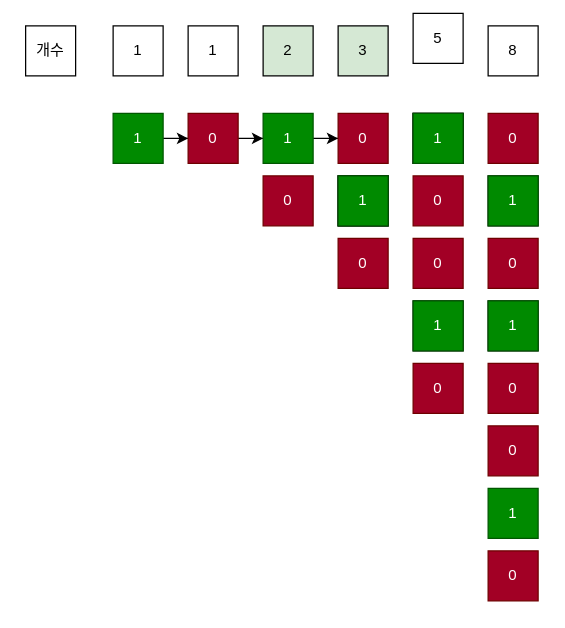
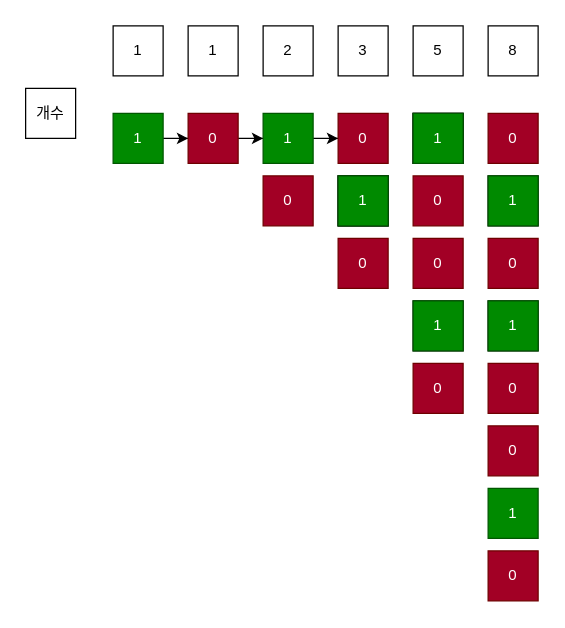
- <mxCell id="22" value="5" style="rounded=0;whiteSpace=wrap;html=1;" vertex="1" parent="1"><mxGeometry x="330" y="10" width="40" height="40" as="geometry" /></mxCell>
+ <mxCell id="22" value="5" style="rounded=0;whiteSpace=wrap;html=1;" vertex="1" parent="1"><mxGeometry x="330" y="20" width="40" height="40" as="geometry" /></mxCell>
- <mxCell id="15" value="개수" style="rounded=0;whiteSpace=wrap;html=1;" vertex="1" parent="1"><mxGeometry x="20" y="20" width="40" height="40" as="geometry" /></mxCell>
+ <mxCell id="15" value="개수" style="rounded=0;whiteSpace=wrap;html=1;" vertex="1" parent="1"><mxGeometry x="20" y="70" width="40" height="40" as="geometry" /></mxCell>
- <mxCell id="4" value="2" style="rounded=0;whiteSpace=wrap;html=1;fillColor=#d5e8d4;" vertex="1" parent="1"><mxGeometry x="210" y="20" width="40" height="40" as="geometry" /></mxCell>
+ <mxCell id="4" value="2" style="rounded=0;whiteSpace=wrap;html=1;" vertex="1" parent="1"><mxGeometry x="210" y="20" width="40" height="40" as="geometry" /></mxCell>
- <mxCell id="16" value="3" style="rounded=0;whiteSpace=wrap;html=1;fillColor=#d5e8d4;" vertex="1" parent="1"><mxGeometry x="270" y="20" width="40" height="40" as="geometry" /></mxCell>
+ <mxCell id="16" value="3" style="rounded=0;whiteSpace=wrap;html=1;" vertex="1" parent="1"><mxGeometry x="270" y="20" width="40" height="40" as="geometry" /></mxCell>
